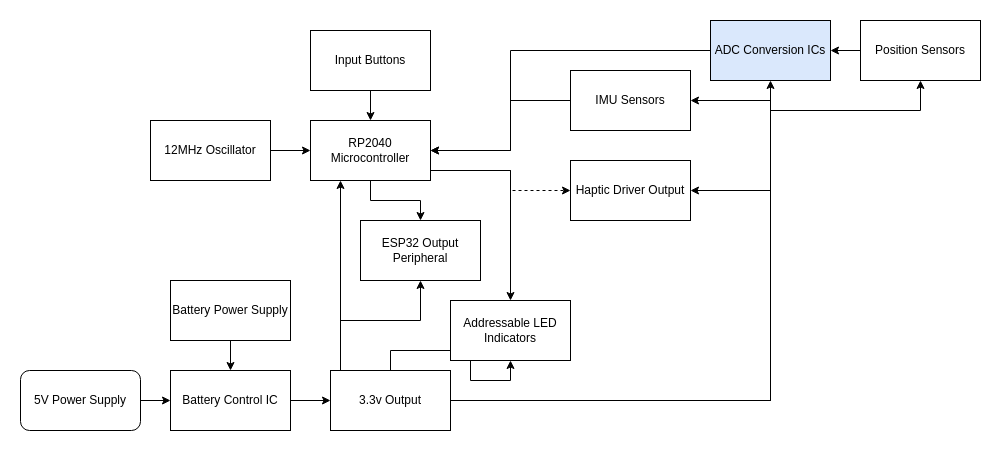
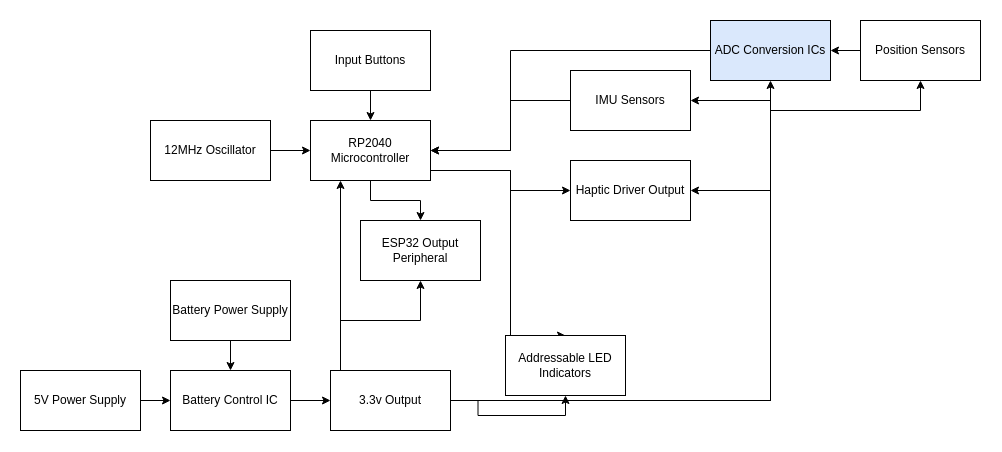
- <mxCell id="6" style="edgeStyle=orthogonalEdgeStyle;rounded=0;orthogonalLoop=1;jettySize=auto;html=1;entryX=0;entryY=0.5;entryDx=0;entryDy=0;dashed=1;" edge="1" parent="1" source="7" target="26"><mxGeometry relative="1" as="geometry"><Array as="points"><mxPoint x="510" y="170" /><mxPoint x="510" y="190" /></Array></mxGeometry></mxCell>
+ <mxCell id="6" style="edgeStyle=orthogonalEdgeStyle;rounded=0;orthogonalLoop=1;jettySize=auto;html=1;entryX=0;entryY=0.5;entryDx=0;entryDy=0;" edge="1" parent="1" source="7" target="26"><mxGeometry relative="1" as="geometry"><Array as="points"><mxPoint x="510" y="170" /><mxPoint x="510" y="190" /></Array></mxGeometry></mxCell>
- <mxCell id="22" value="Addressable LED Indicators" style="rounded=0;whiteSpace=wrap;html=1;" vertex="1" parent="1"><mxGeometry x="450" y="300" width="120" height="60" as="geometry" /></mxCell>
+ <mxCell id="22" value="Addressable LED Indicators" style="rounded=0;whiteSpace=wrap;html=1;" vertex="1" parent="1"><mxGeometry x="505" y="335" width="120" height="60" as="geometry" /></mxCell>
- <mxCell id="9" value="5V Power Supply" style="whiteSpace=wrap;html=1;rounded=1;" vertex="1" parent="1"><mxGeometry x="20" y="370" width="120" height="60" as="geometry" /></mxCell>
+ <mxCell id="9" value="5V Power Supply" style="rounded=0;whiteSpace=wrap;html=1;" vertex="1" parent="1"><mxGeometry x="20" y="370" width="120" height="60" as="geometry" /></mxCell>
